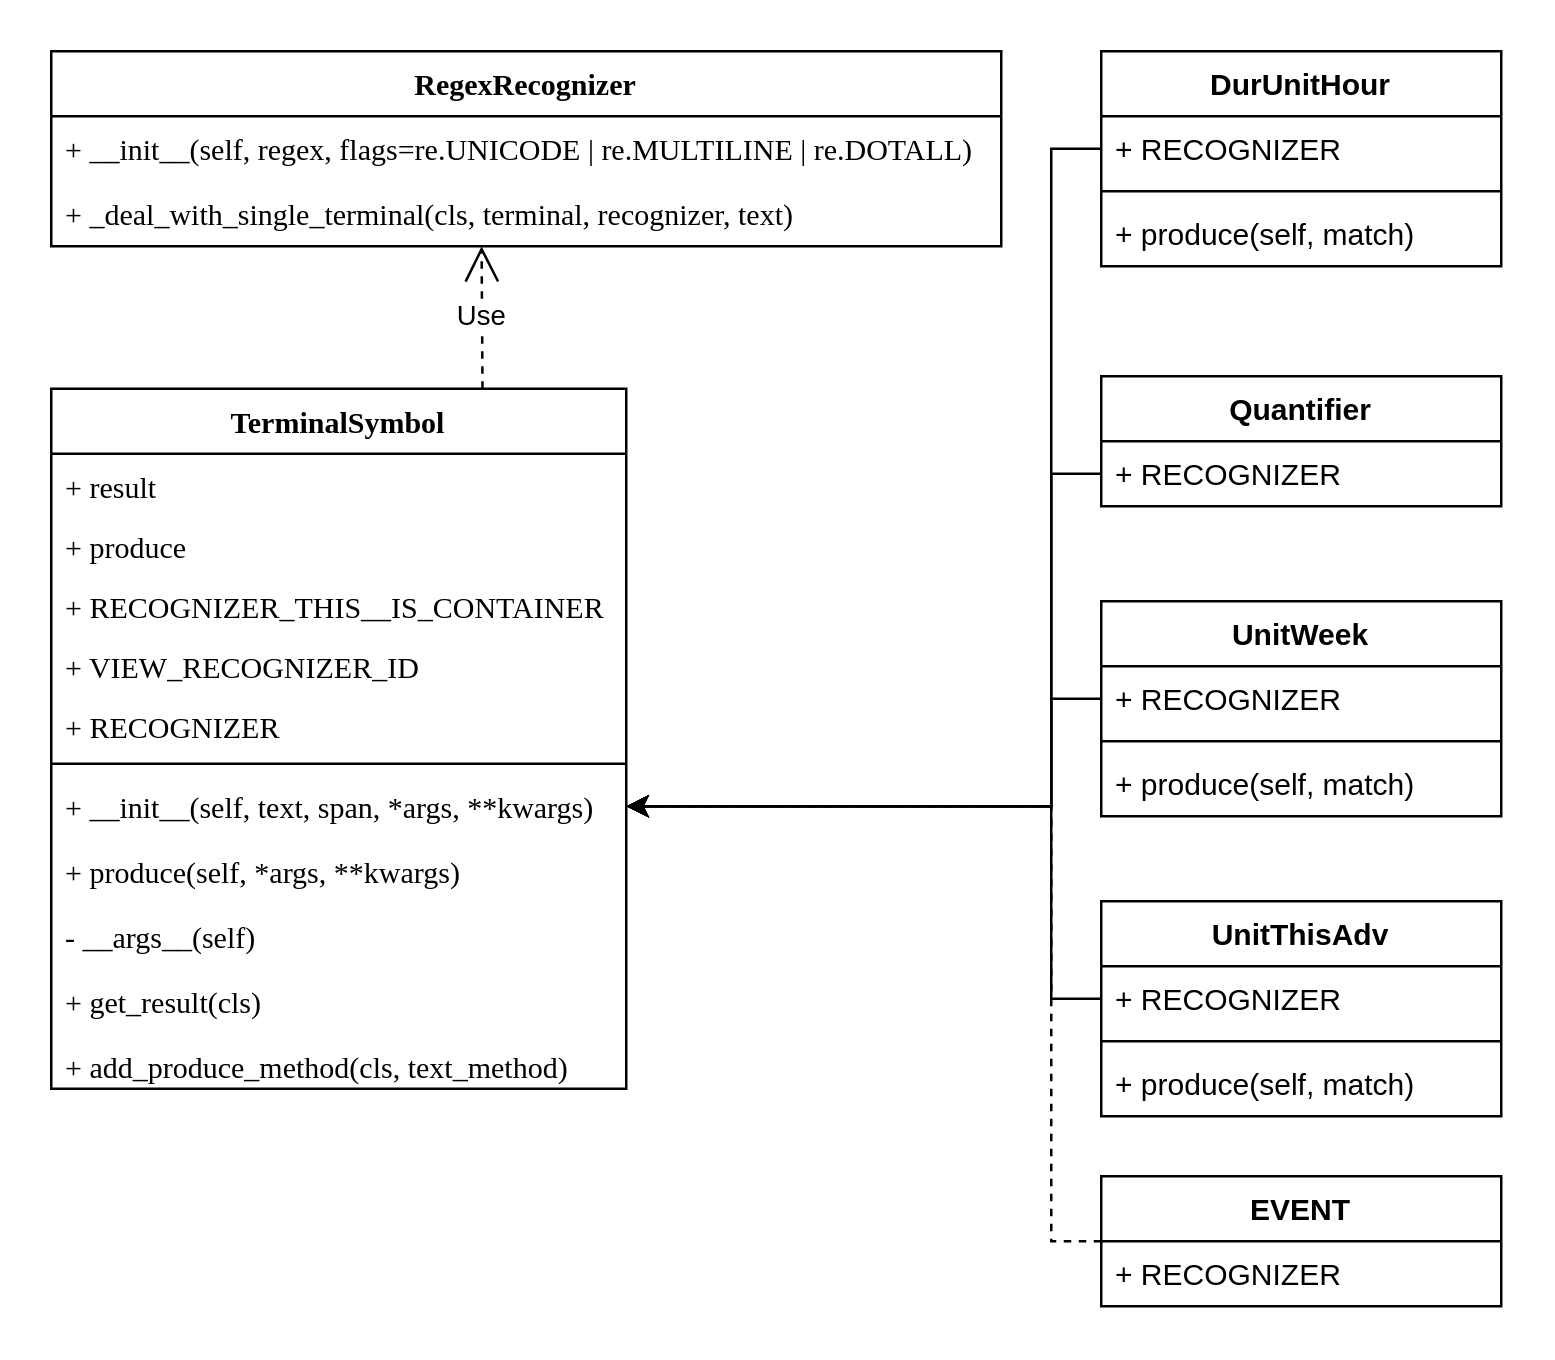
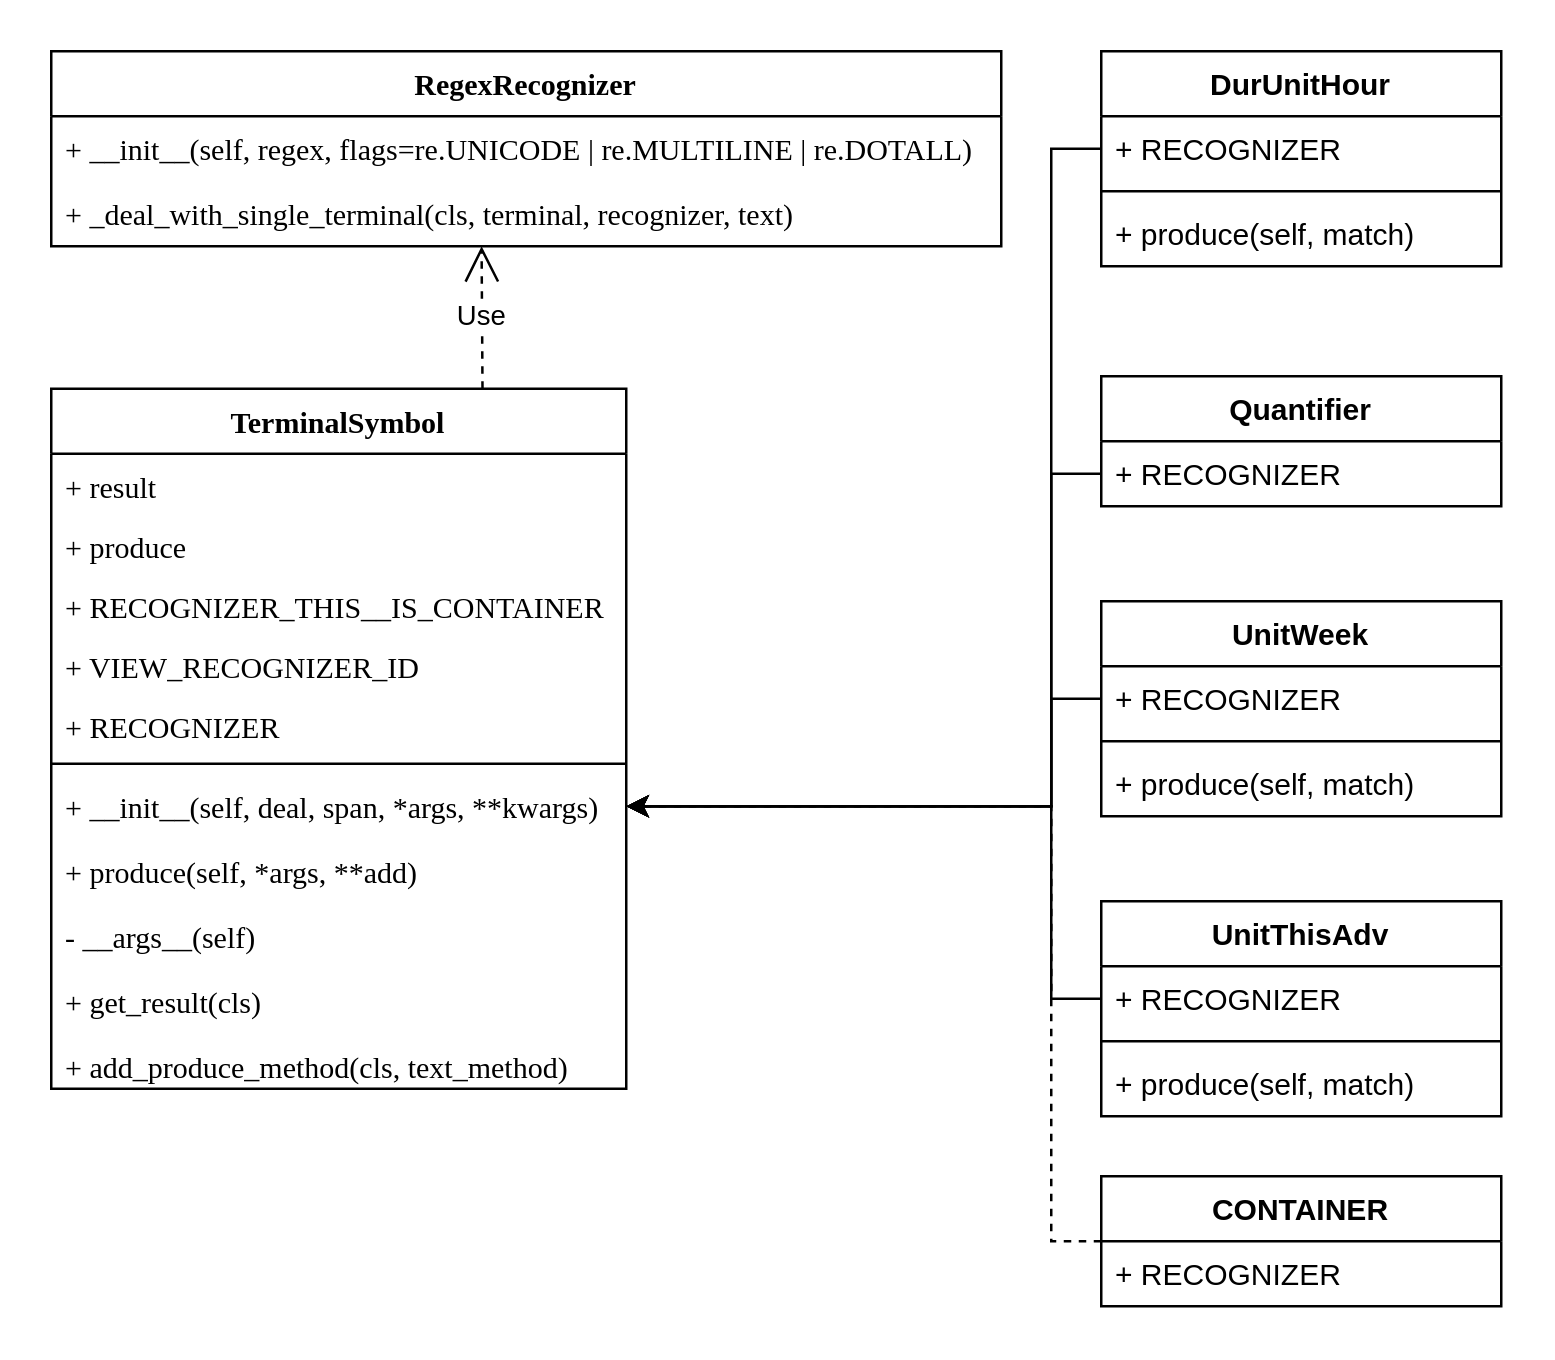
- <mxCell id="9" value="+ __init__(self, text, span, *args, **kwargs)" style="text;strokeColor=none;fillColor=none;align=left;verticalAlign=top;spacingLeft=4;spacingRight=4;overflow=hidden;rotatable=0;points=[[0,0.5],[1,0.5]];portConstraint=eastwest;fontFamily=Times New Roman;" vertex="1" parent="2"><mxGeometry y="154" width="230" height="26" as="geometry" /></mxCell>
+ <mxCell id="9" value="+ __init__(self, deal, span, *args, **kwargs)" style="text;strokeColor=none;fillColor=none;align=left;verticalAlign=top;spacingLeft=4;spacingRight=4;overflow=hidden;rotatable=0;points=[[0,0.5],[1,0.5]];portConstraint=eastwest;fontFamily=Times New Roman;" vertex="1" parent="2"><mxGeometry y="154" width="230" height="26" as="geometry" /></mxCell>
- <mxCell id="10" value="+ produce(self, *args, **kwargs)" style="text;strokeColor=none;fillColor=none;align=left;verticalAlign=top;spacingLeft=4;spacingRight=4;overflow=hidden;rotatable=0;points=[[0,0.5],[1,0.5]];portConstraint=eastwest;fontFamily=Times New Roman;" vertex="1" parent="2"><mxGeometry y="180" width="230" height="26" as="geometry" /></mxCell>
+ <mxCell id="10" value="+ produce(self, *args, **add)" style="text;strokeColor=none;fillColor=none;align=left;verticalAlign=top;spacingLeft=4;spacingRight=4;overflow=hidden;rotatable=0;points=[[0,0.5],[1,0.5]];portConstraint=eastwest;fontFamily=Times New Roman;" vertex="1" parent="2"><mxGeometry y="180" width="230" height="26" as="geometry" /></mxCell>
- <mxCell id="33" value="EVENT" style="swimlane;fontStyle=1;align=center;verticalAlign=top;childLayout=stackLayout;horizontal=1;startSize=26;horizontalStack=0;resizeParent=1;resizeParentMax=0;resizeLast=0;collapsible=1;marginBottom=0;" vertex="1" parent="1"><mxGeometry x="440" y="470" width="160" height="52" as="geometry" /></mxCell>
+ <mxCell id="33" value="CONTAINER" style="swimlane;fontStyle=1;align=center;verticalAlign=top;childLayout=stackLayout;horizontal=1;startSize=26;horizontalStack=0;resizeParent=1;resizeParentMax=0;resizeLast=0;collapsible=1;marginBottom=0;" vertex="1" parent="1"><mxGeometry x="440" y="470" width="160" height="52" as="geometry" /></mxCell>
